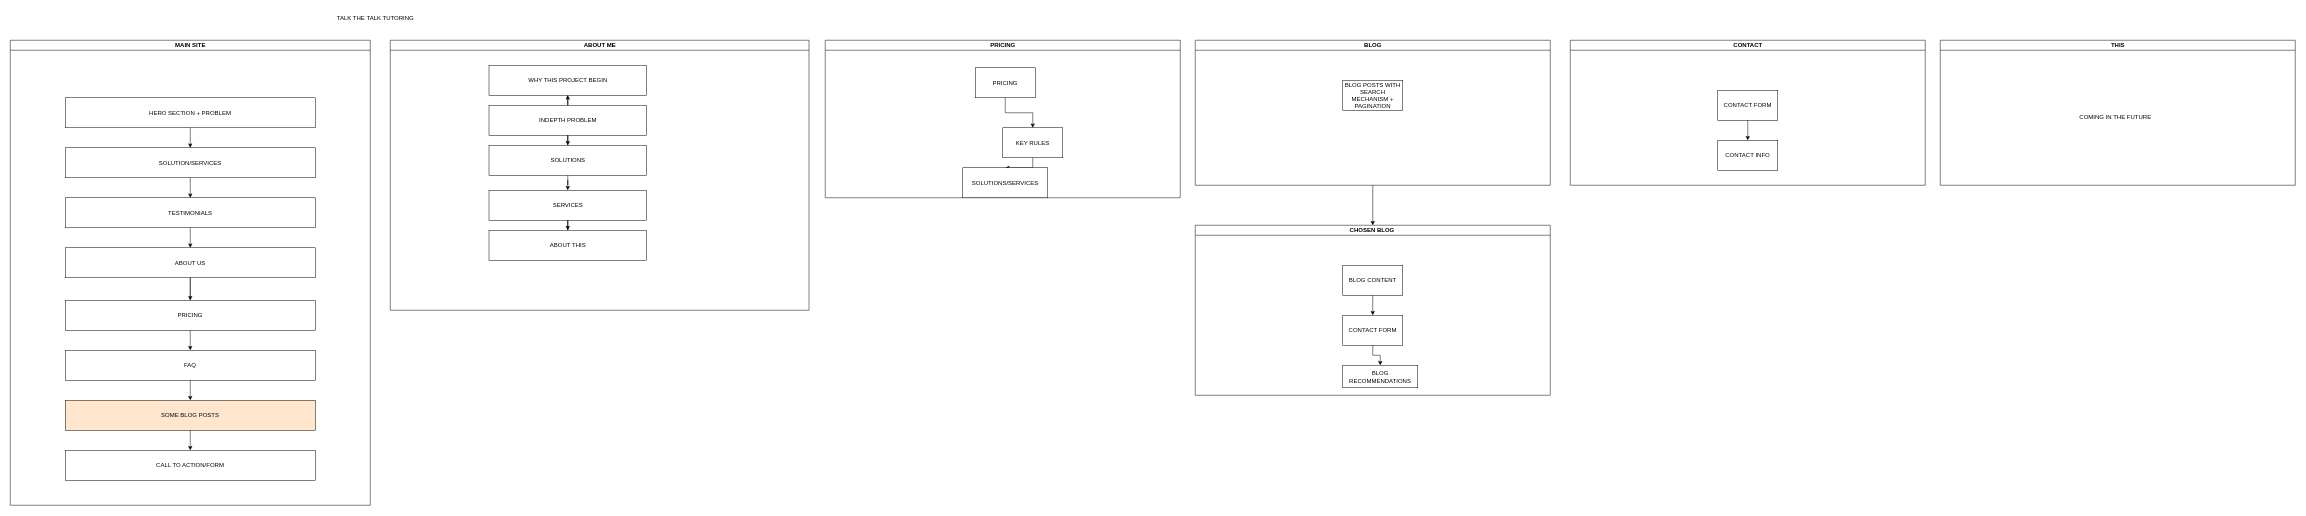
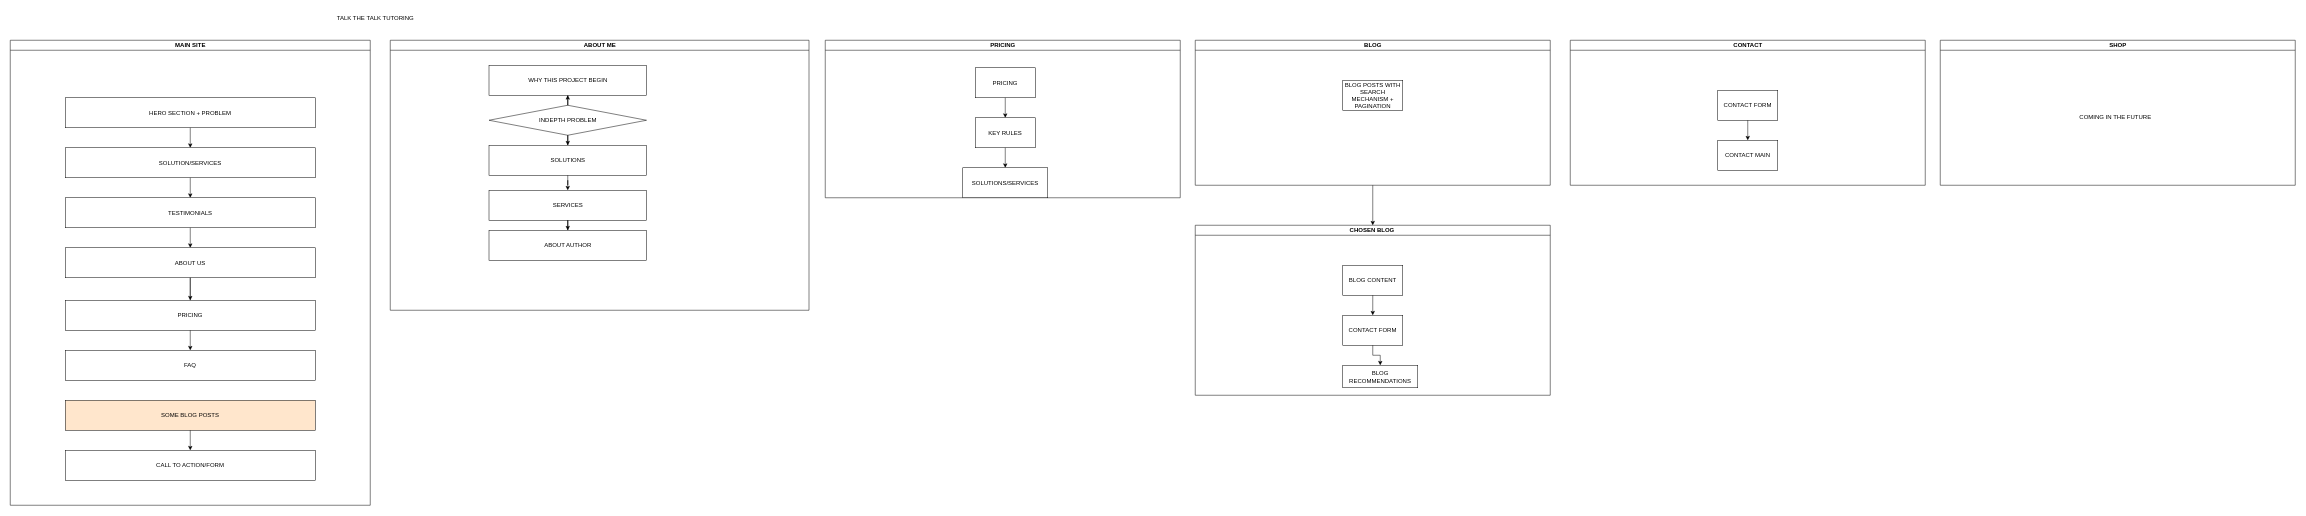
- <mxCell id="42" value="THIS" style="swimlane;html=1;startSize=20;horizontal=1;containerType=tree;glass=0;" vertex="1" parent="1"><mxGeometry x="3880" y="80" width="710" height="290" as="geometry" /></mxCell>
+ <mxCell id="42" value="SHOP" style="swimlane;html=1;startSize=20;horizontal=1;containerType=tree;glass=0;" vertex="1" parent="1"><mxGeometry x="3880" y="80" width="710" height="290" as="geometry" /></mxCell>
- <mxCell id="19" value="INDEPTH PROBLEM" style="rounded=0;whiteSpace=wrap;html=1;" vertex="1" parent="18"><mxGeometry x="197.5" y="130" width="315" height="60" as="geometry" /></mxCell>
+ <mxCell id="19" value="INDEPTH PROBLEM" style="rhombus;whiteSpace=wrap;html=1;" vertex="1" parent="18"><mxGeometry x="197.5" y="130" width="315" height="60" as="geometry" /></mxCell>
- <mxCell id="32" value="KEY RULES" style="rounded=0;whiteSpace=wrap;html=1;" vertex="1" parent="29"><mxGeometry x="355" y="175" width="120" height="60" as="geometry" /></mxCell>
+ <mxCell id="32" value="KEY RULES" style="rounded=0;whiteSpace=wrap;html=1;" vertex="1" parent="29"><mxGeometry x="300" y="155" width="120" height="60" as="geometry" /></mxCell>
- <mxCell id="41" value="CONTACT INFO" style="rounded=0;whiteSpace=wrap;html=1;" vertex="1" parent="38"><mxGeometry x="295" y="200" width="120" height="60" as="geometry" /></mxCell>
+ <mxCell id="41" value="CONTACT MAIN" style="rounded=0;whiteSpace=wrap;html=1;" vertex="1" parent="38"><mxGeometry x="295" y="200" width="120" height="60" as="geometry" /></mxCell>
- <mxCell id="25" value="ABOUT THIS" style="rounded=0;whiteSpace=wrap;html=1;" vertex="1" parent="18"><mxGeometry x="197.5" y="380" width="315" height="60" as="geometry" /></mxCell>
+ <mxCell id="25" value="ABOUT AUTHOR" style="rounded=0;whiteSpace=wrap;html=1;" vertex="1" parent="18"><mxGeometry x="197.5" y="380" width="315" height="60" as="geometry" /></mxCell>
- <mxCell id="12" value="" style="edgeStyle=orthogonalEdgeStyle;rounded=0;orthogonalLoop=1;jettySize=auto;html=1;" edge="1" target="13" source="11" parent="2"><mxGeometry relative="1" as="geometry"><mxPoint x="400" y="555" as="sourcePoint" /></mxGeometry></mxCell>
